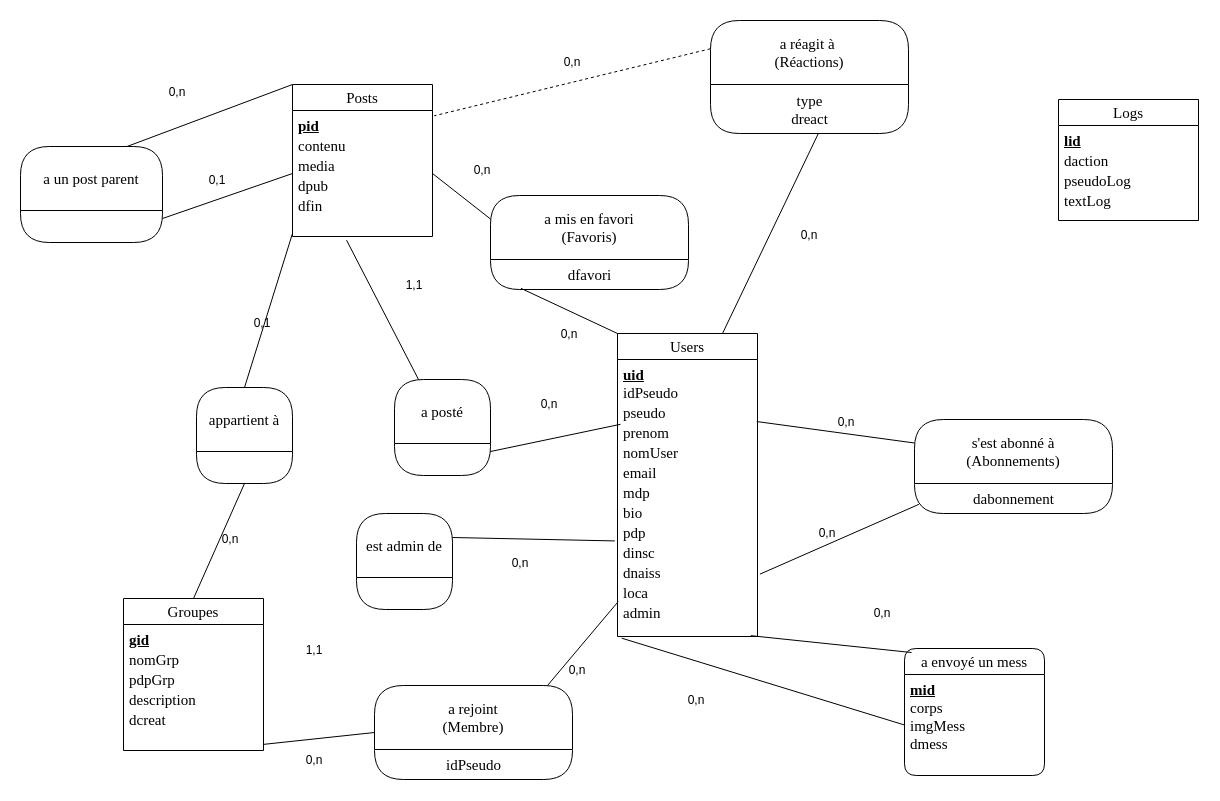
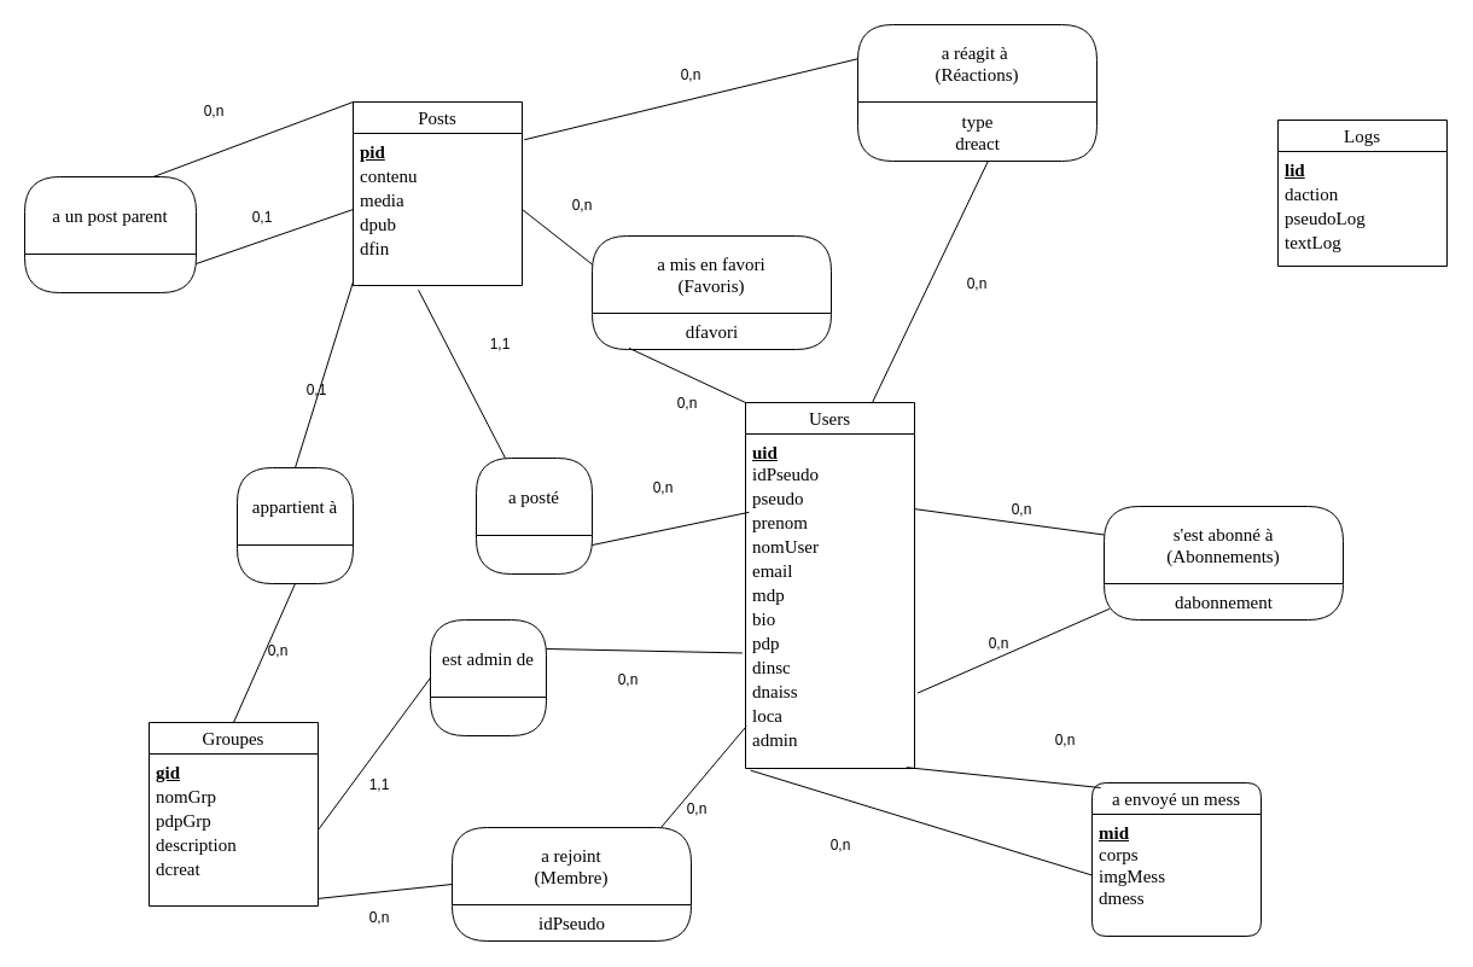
- <mxCell id="53" value="" style="endArrow=none;html=1;rounded=0;exitX=0;exitY=0.25;exitDx=0;exitDy=0;entryX=1.012;entryY=0.042;entryDx=0;entryDy=0;entryPerimeter=0;dashed=1;" edge="1" parent="1" source="48" target="19"><mxGeometry width="50" height="50" relative="1" as="geometry"><mxPoint x="500" y="229" as="sourcePoint" /><mxPoint x="442" y="183" as="targetPoint" /></mxGeometry></mxCell>
+ <mxCell id="53" value="" style="endArrow=none;html=1;rounded=0;exitX=0;exitY=0.25;exitDx=0;exitDy=0;entryX=1.012;entryY=0.042;entryDx=0;entryDy=0;entryPerimeter=0;" edge="1" parent="1" source="48" target="19"><mxGeometry width="50" height="50" relative="1" as="geometry"><mxPoint x="500" y="229" as="sourcePoint" /><mxPoint x="442" y="183" as="targetPoint" /></mxGeometry></mxCell>
+ <mxCell id="24" value="" style="endArrow=none;html=1;rounded=0;exitX=0;exitY=0.5;exitDx=0;exitDy=0;entryX=1;entryY=0.5;entryDx=0;entryDy=0;" edge="1" parent="1" source="8" target="21"><mxGeometry width="50" height="50" relative="1" as="geometry"><mxPoint x="624" y="550" as="sourcePoint" /><mxPoint x="528" y="624" as="targetPoint" /></mxGeometry></mxCell>
